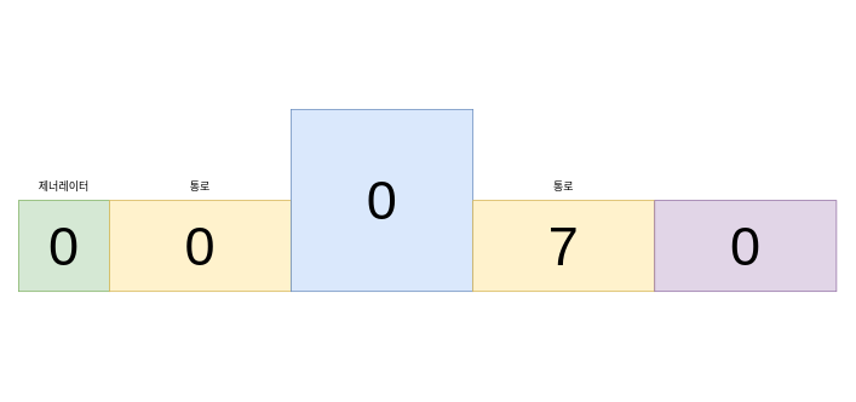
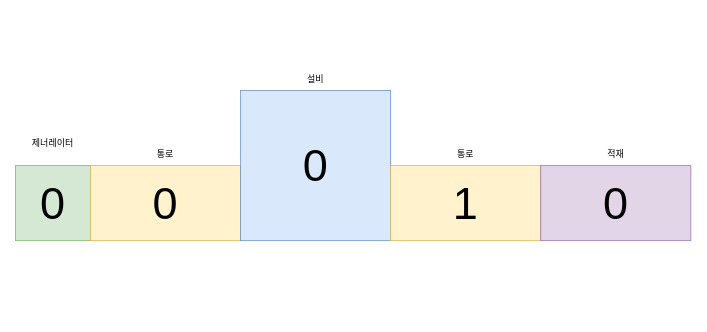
+ <mxCell id="7" value="설비" style="text;strokeColor=none;fillColor=none;align=center;verticalAlign=middle;spacingLeft=4;spacingRight=4;overflow=hidden;points=[[0,0.5],[1,0.5]];portConstraint=eastwest;rotatable=0;whiteSpace=wrap;html=1;" parent="1" vertex="1"><mxGeometry x="400" y="90" width="40" height="30" as="geometry" /></mxCell>
- <mxCell id="3" value="제너레이터" style="text;strokeColor=none;fillColor=none;align=center;verticalAlign=middle;spacingLeft=4;spacingRight=4;overflow=hidden;points=[[0,0.5],[1,0.5]];portConstraint=eastwest;rotatable=0;whiteSpace=wrap;html=1;" parent="1" vertex="1"><mxGeometry x="35" y="190" width="70" height="30" as="geometry" /></mxCell>
+ <mxCell id="3" value="제너레이터" style="text;strokeColor=none;fillColor=none;align=center;verticalAlign=middle;spacingLeft=4;spacingRight=4;overflow=hidden;points=[[0,0.5],[1,0.5]];portConstraint=eastwest;rotatable=0;whiteSpace=wrap;html=1;" parent="1" vertex="1"><mxGeometry x="35" y="175" width="70" height="30" as="geometry" /></mxCell>
+ <mxCell id="11" value="적재" style="text;strokeColor=none;fillColor=none;align=center;verticalAlign=middle;spacingLeft=4;spacingRight=4;overflow=hidden;points=[[0,0.5],[1,0.5]];portConstraint=eastwest;rotatable=0;whiteSpace=wrap;html=1;" parent="1" vertex="1"><mxGeometry x="800" y="190" width="40" height="30" as="geometry" /></mxCell>
- <mxCell id="17" value="&lt;font style=&quot;font-size: 60px;&quot;&gt;7&lt;/font&gt;" style="text;strokeColor=none;fillColor=none;align=center;verticalAlign=middle;spacingLeft=4;spacingRight=4;overflow=hidden;points=[[0,0.5],[1,0.5]];portConstraint=eastwest;rotatable=0;whiteSpace=wrap;html=1;fontSize=60;" parent="1" vertex="1"><mxGeometry x="570" y="220" width="100" height="100" as="geometry" /></mxCell>
+ <mxCell id="17" value="&lt;font style=&quot;font-size: 60px;&quot;&gt;1&lt;/font&gt;" style="text;strokeColor=none;fillColor=none;align=center;verticalAlign=middle;spacingLeft=4;spacingRight=4;overflow=hidden;points=[[0,0.5],[1,0.5]];portConstraint=eastwest;rotatable=0;whiteSpace=wrap;html=1;fontSize=60;" parent="1" vertex="1"><mxGeometry x="570" y="220" width="100" height="100" as="geometry" /></mxCell>
